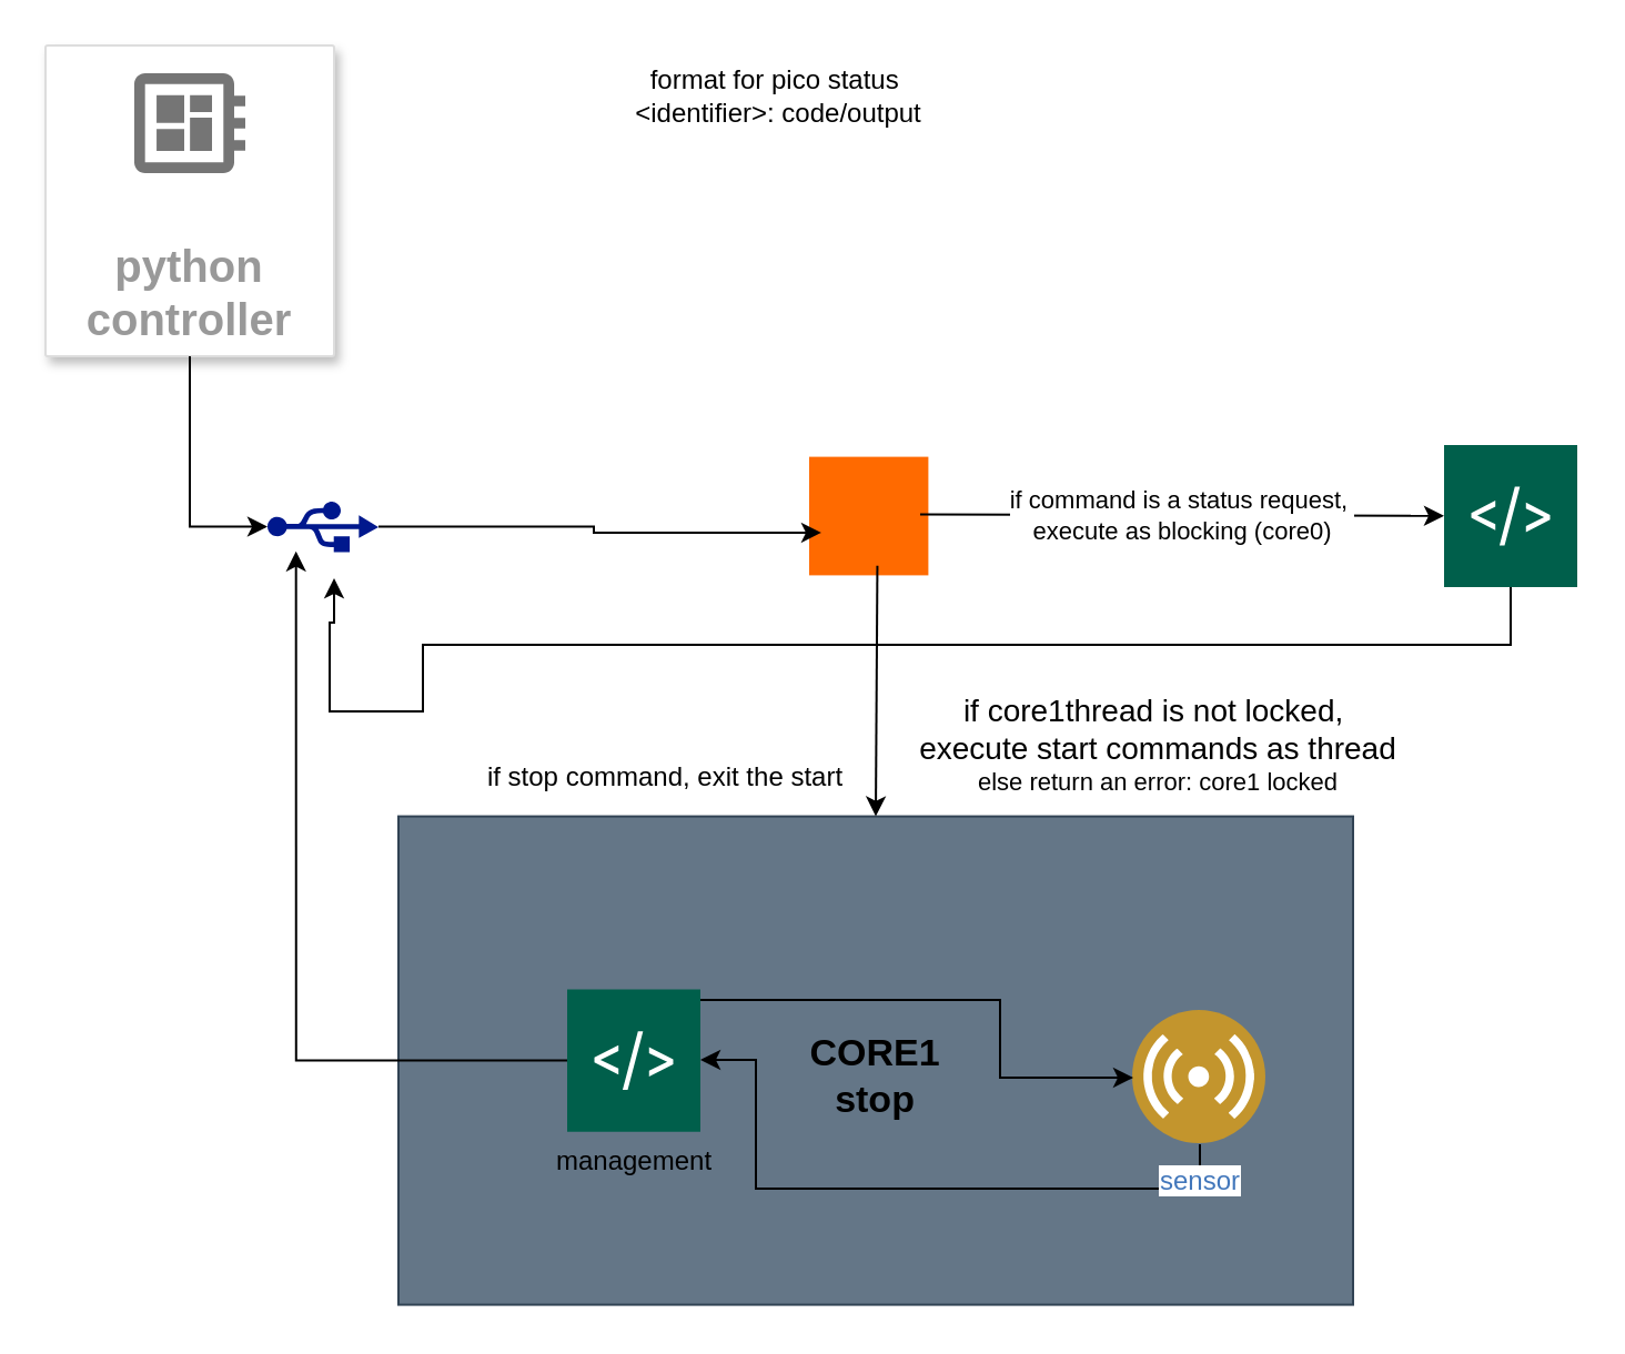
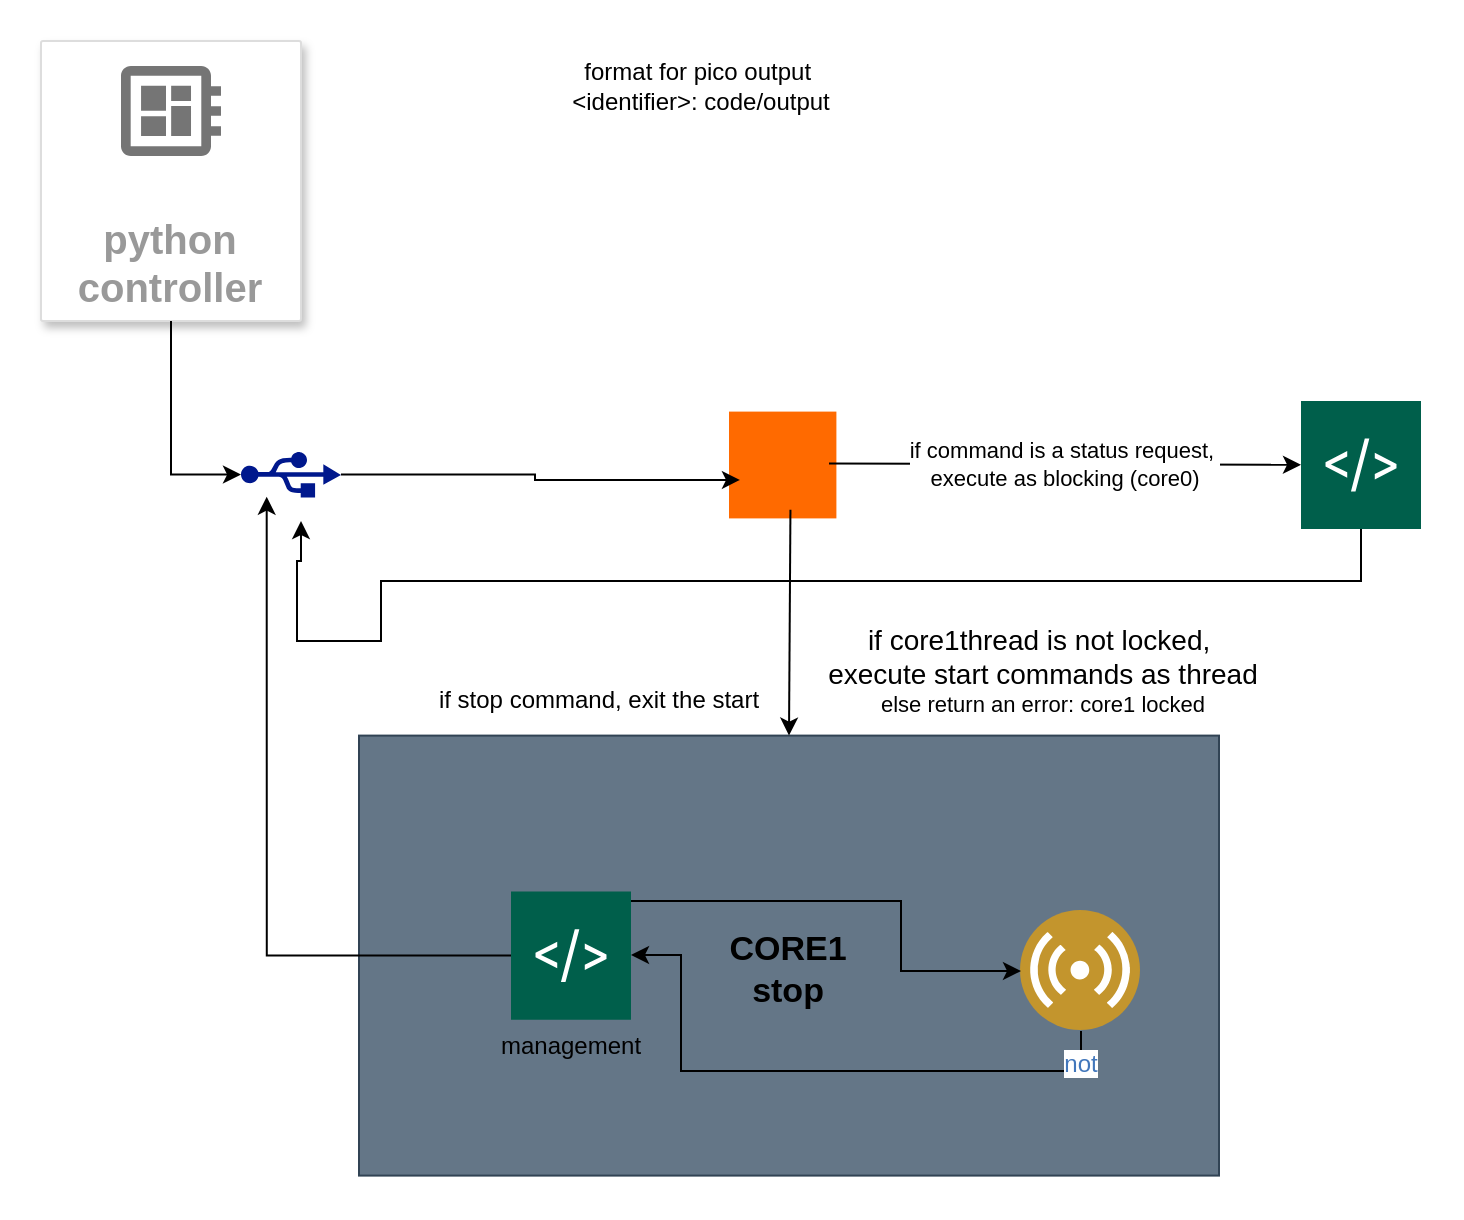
- <mxCell id="20" value="format for pico status&amp;nbsp;&lt;div&gt;&amp;lt;identifier&amp;gt;: code/output&lt;/div&gt;" style="text;html=1;align=center;verticalAlign=middle;resizable=0;points=[];autosize=1;strokeColor=none;fillColor=none;" parent="1" vertex="1"><mxGeometry x="275" y="23" width="150" height="40" as="geometry" /></mxCell>
+ <mxCell id="20" value="format for pico output&amp;nbsp;&lt;div&gt;&amp;lt;identifier&amp;gt;: code/output&lt;/div&gt;" style="text;html=1;align=center;verticalAlign=middle;resizable=0;points=[];autosize=1;strokeColor=none;fillColor=none;" parent="1" vertex="1"><mxGeometry x="275" y="23" width="150" height="40" as="geometry" /></mxCell>
- <mxCell id="6" value="sensor" style="image;aspect=fixed;perimeter=ellipsePerimeter;html=1;align=center;shadow=0;dashed=0;fontColor=#4277BB;labelBackgroundColor=default;fontSize=12;spacingTop=3;image=img/lib/ibm/users/sensor.svg;" parent="1" vertex="1"><mxGeometry x="510" y="455" width="60" height="60" as="geometry" /></mxCell>
+ <mxCell id="6" value="not" style="image;aspect=fixed;perimeter=ellipsePerimeter;html=1;align=center;shadow=0;dashed=0;fontColor=#4277BB;labelBackgroundColor=default;fontSize=12;spacingTop=3;image=img/lib/ibm/users/sensor.svg;" parent="1" vertex="1"><mxGeometry x="510" y="455" width="60" height="60" as="geometry" /></mxCell>
